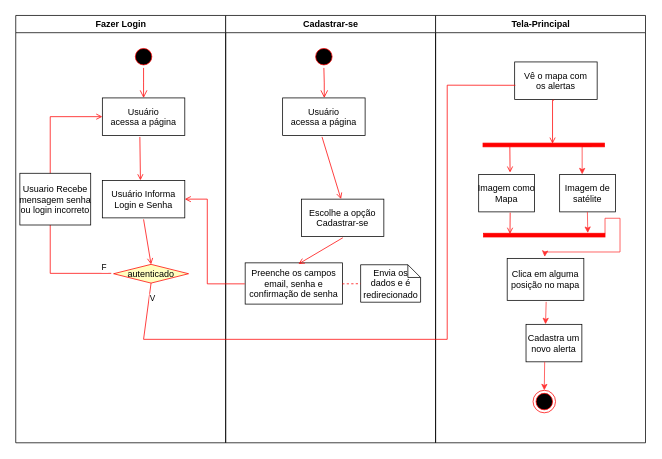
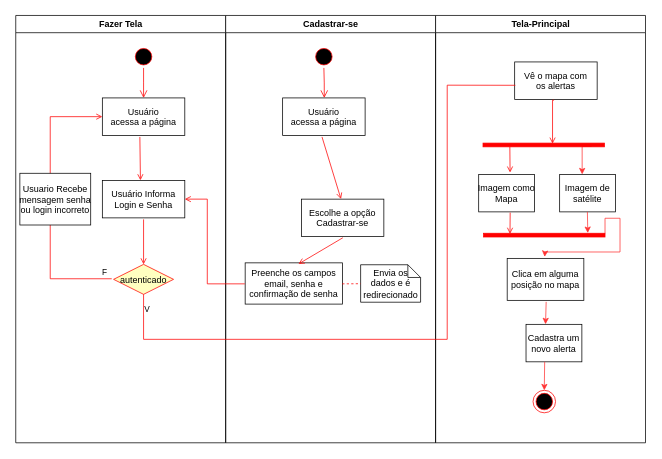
- <mxCell id="2" value="Fazer Login" style="swimlane;whiteSpace=wrap" parent="1" vertex="1"><mxGeometry x="20.5" y="20" width="280" height="570" as="geometry" /></mxCell>
+ <mxCell id="2" value="Fazer Tela" style="swimlane;whiteSpace=wrap" parent="1" vertex="1"><mxGeometry x="20.5" y="20" width="280" height="570" as="geometry" /></mxCell>
- <mxCell id="10" value="autenticado" style="rhombus;fillColor=#ffffc0;strokeColor=#ff0000;" vertex="1" parent="2"><mxGeometry x="130.5" y="332" width="100" height="25" as="geometry" /></mxCell>
+ <mxCell id="10" value="autenticado" style="rhombus;fillColor=#ffffc0;strokeColor=#ff0000;" vertex="1" parent="2"><mxGeometry x="130.5" y="332" width="80" height="40" as="geometry" /></mxCell>
